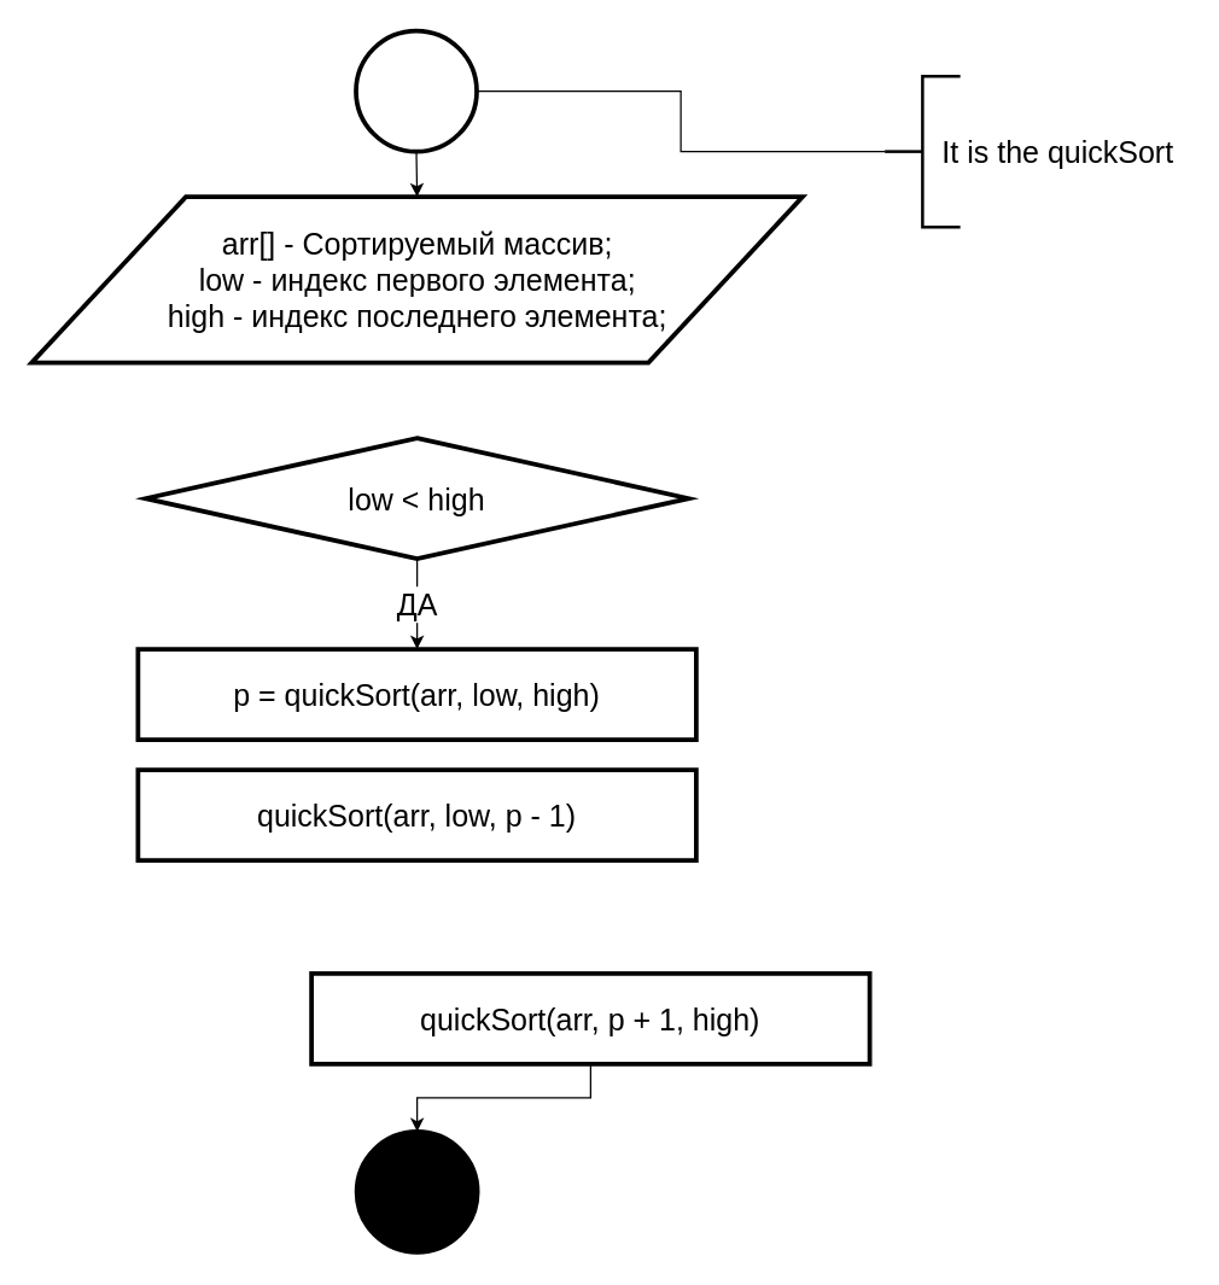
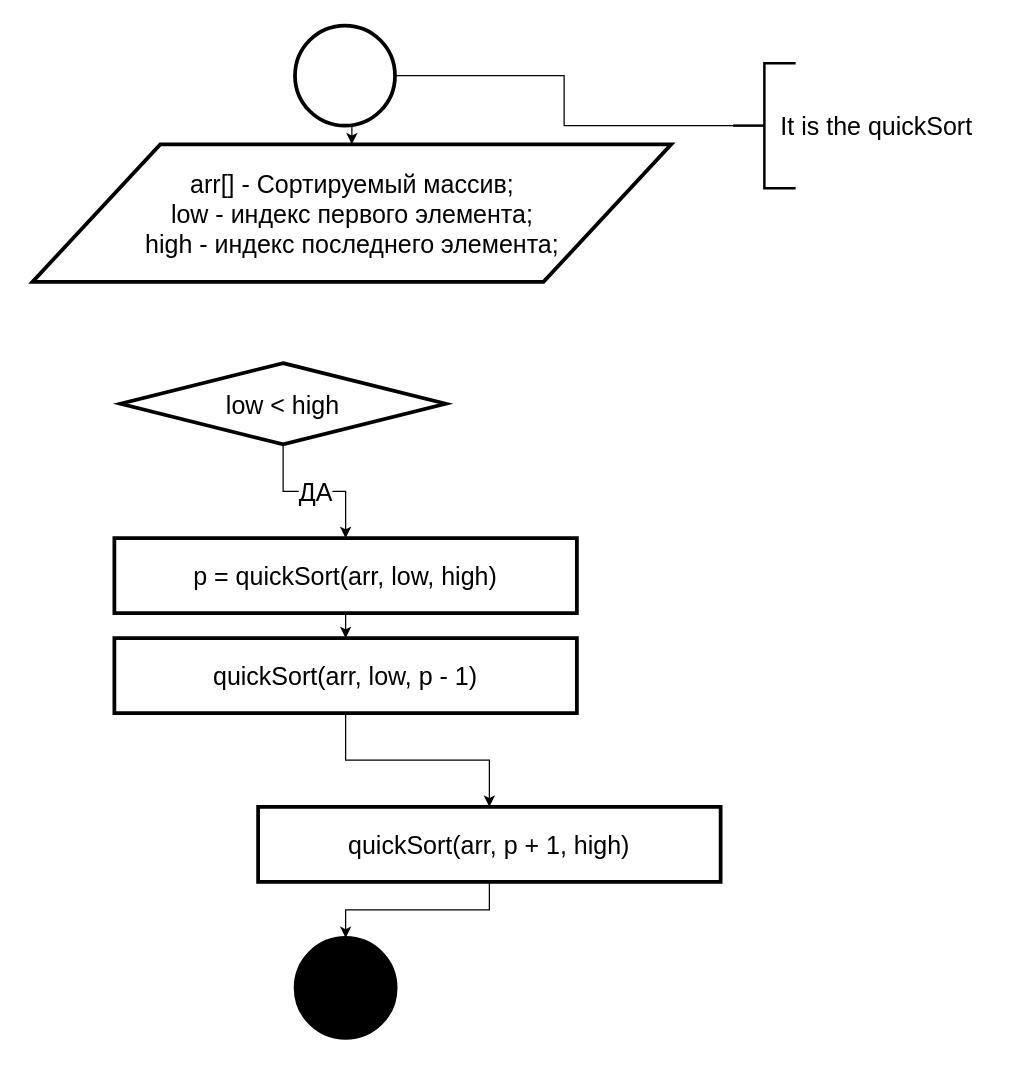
- <mxCell id="5" value="&lt;font style=&quot;font-size: 20px&quot;&gt;arr[] - Сортируемый массив;&lt;br&gt;low - индекс первого элемента;&lt;br&gt;high - индекс последнего элемента;&lt;/font&gt;" style="shape=parallelogram;perimeter=parallelogramPerimeter;whiteSpace=wrap;html=1;strokeWidth=3;" vertex="1" parent="1"><mxGeometry x="20.5" y="130" width="511" height="110" as="geometry" /></mxCell>
+ <mxCell id="5" value="&lt;font style=&quot;font-size: 20px&quot;&gt;arr[] - Сортируемый массив;&lt;br&gt;low - индекс первого элемента;&lt;br&gt;high - индекс последнего элемента;&lt;/font&gt;" style="shape=parallelogram;perimeter=parallelogramPerimeter;whiteSpace=wrap;html=1;strokeWidth=3;" vertex="1" parent="1"><mxGeometry x="25.5" y="115" width="511" height="110" as="geometry" /></mxCell>
- <mxCell id="7" value="low &amp;lt; high" style="rhombus;whiteSpace=wrap;html=1;strokeWidth=3;fontSize=20;" vertex="1" parent="1"><mxGeometry x="96" y="290" width="360" height="80" as="geometry" /></mxCell>
+ <mxCell id="7" value="low &amp;lt; high" style="rhombus;whiteSpace=wrap;html=1;strokeWidth=3;fontSize=20;" vertex="1" parent="1"><mxGeometry x="96" y="290" width="260" height="65" as="geometry" /></mxCell>
+ <mxCell id="8" style="edgeStyle=orthogonalEdgeStyle;rounded=0;orthogonalLoop=1;jettySize=auto;html=1;entryX=0.5;entryY=0;entryDx=0;entryDy=0;fontSize=20;" edge="1" parent="1" source="9" target="14"><mxGeometry relative="1" as="geometry"><mxPoint x="276" y="520" as="targetPoint" /></mxGeometry></mxCell>
+ <mxCell id="13" style="edgeStyle=orthogonalEdgeStyle;rounded=0;orthogonalLoop=1;jettySize=auto;html=1;entryX=0.5;entryY=0;entryDx=0;entryDy=0;endArrow=classic;endFill=1;fontSize=20;" edge="1" parent="1" source="14" target="16"><mxGeometry relative="1" as="geometry" /></mxCell>
